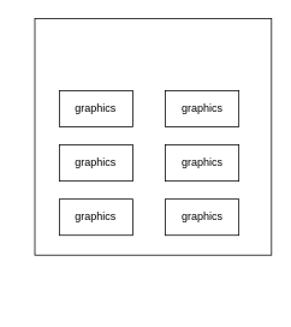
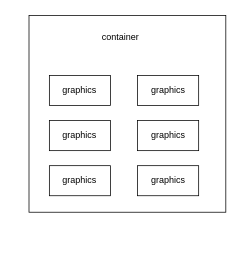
+ <mxCell id="4" value="container" style="text;html=1;align=center;verticalAlign=middle;whiteSpace=wrap;rounded=0;" vertex="1" parent="2"><mxGeometry x="110" y="11.429" width="60" height="34.286" as="geometry" /></mxCell>
